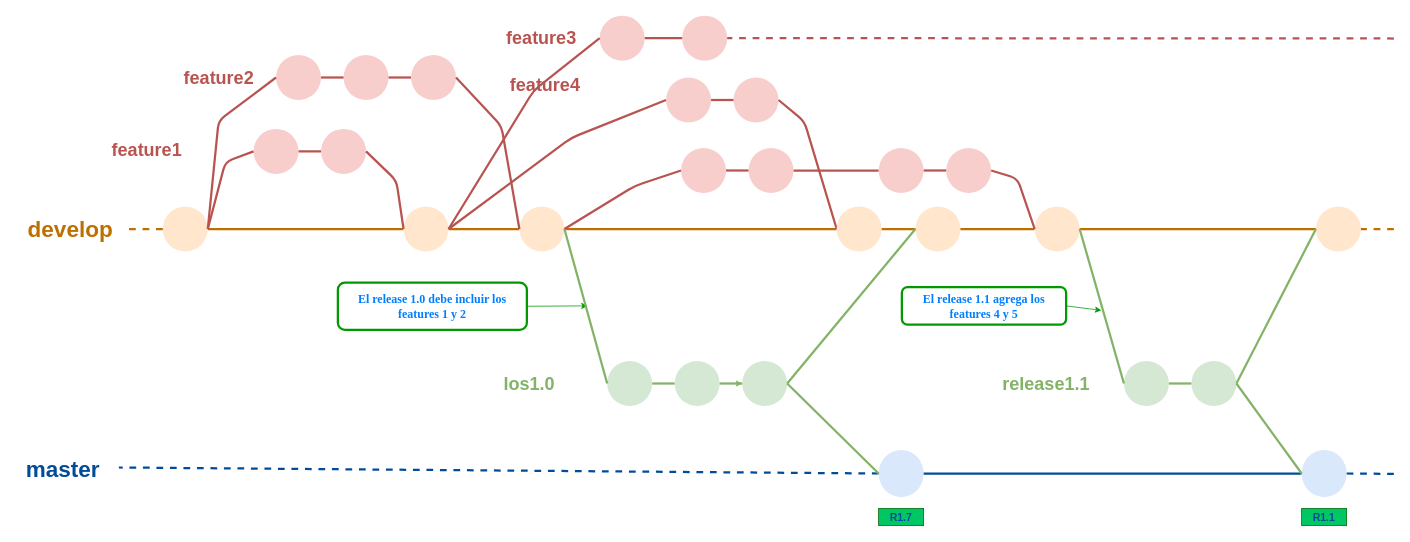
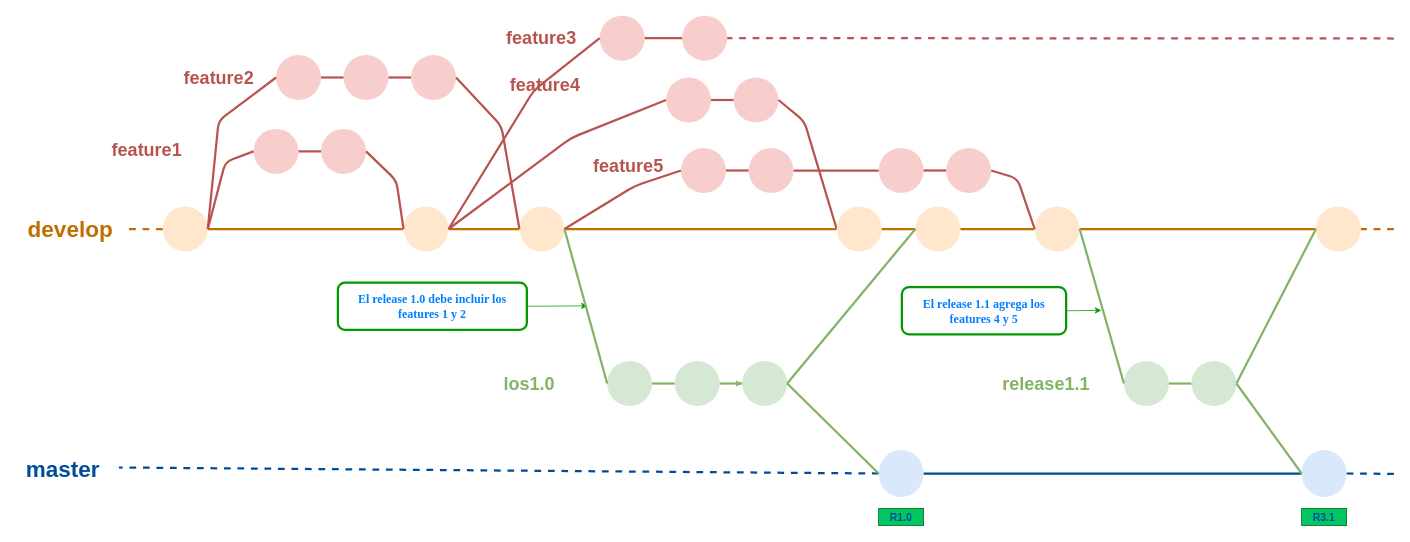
+ <mxCell id="44" value="&lt;font style=&quot;font-size: 24px;&quot;&gt;&lt;b style=&quot;font-size: 24px;&quot;&gt;feature5&lt;/b&gt;&lt;/font&gt;" style="text;html=1;strokeColor=none;fillColor=none;align=center;verticalAlign=middle;whiteSpace=wrap;rounded=0;fontColor=#B85450;fontSize=24;" vertex="1" parent="1"><mxGeometry x="773.5" y="197.5" width="127" height="47" as="geometry" /></mxCell>
- <mxCell id="79" value="&lt;span style=&quot;color: rgb(0 , 127 , 255) ; font-family: &amp;#34;verdana&amp;#34; ; font-size: 16px ; font-weight: 700 ; white-space: normal&quot;&gt;El release 1.1 agrega los features 4 y 5&lt;/span&gt;" style="rounded=1;whiteSpace=wrap;html=1;strokeColor=#009900;strokeWidth=3;fillColor=none;fontColor=#990000;" vertex="1" parent="1"><mxGeometry x="1202" y="382" width="219" height="50" as="geometry" /></mxCell>
+ <mxCell id="79" value="&lt;span style=&quot;color: rgb(0 , 127 , 255) ; font-family: &amp;#34;verdana&amp;#34; ; font-size: 16px ; font-weight: 700 ; white-space: normal&quot;&gt;El release 1.1 agrega los features 4 y 5&lt;/span&gt;" style="rounded=1;whiteSpace=wrap;html=1;strokeColor=#009900;strokeWidth=3;fillColor=none;fontColor=#990000;" vertex="1" parent="1"><mxGeometry x="1202" y="382" width="219" height="63" as="geometry" /></mxCell>
- <mxCell id="5" value="R1.7" style="text;html=1;strokeColor=#006600;fillColor=#00C764;align=center;verticalAlign=middle;whiteSpace=wrap;rounded=0;fontStyle=1;fontSize=14;fontColor=#004C99;" parent="1" vertex="1"><mxGeometry x="1171" y="677" width="60" height="23" as="geometry" /></mxCell>
+ <mxCell id="5" value="R1.0" style="text;html=1;strokeColor=#006600;fillColor=#00C764;align=center;verticalAlign=middle;whiteSpace=wrap;rounded=0;fontStyle=1;fontSize=14;fontColor=#004C99;" parent="1" vertex="1"><mxGeometry x="1171" y="677" width="60" height="23" as="geometry" /></mxCell>
- <mxCell id="82" value="R1.1" style="text;html=1;strokeColor=#006600;fillColor=#00C764;align=center;verticalAlign=middle;whiteSpace=wrap;rounded=0;fontStyle=1;fontSize=14;fontColor=#004C99;" vertex="1" parent="1"><mxGeometry x="1735" y="677" width="60" height="23" as="geometry" /></mxCell>
+ <mxCell id="82" value="R3.1" style="text;html=1;strokeColor=#006600;fillColor=#00C764;align=center;verticalAlign=middle;whiteSpace=wrap;rounded=0;fontStyle=1;fontSize=14;fontColor=#004C99;" vertex="1" parent="1"><mxGeometry x="1735" y="677" width="60" height="23" as="geometry" /></mxCell>
